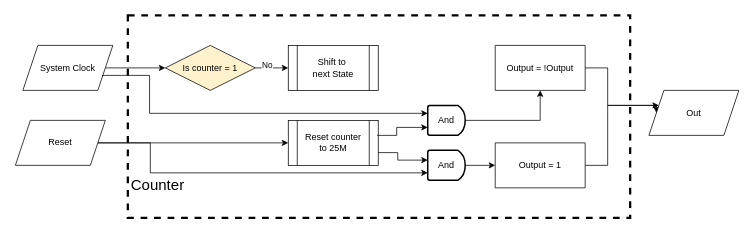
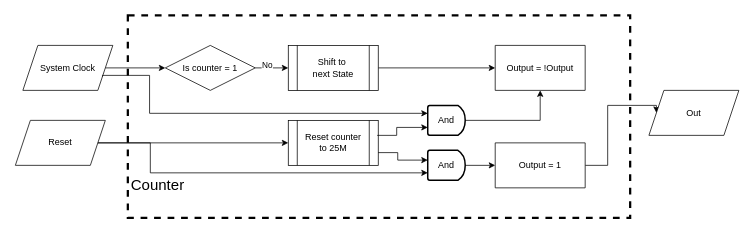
- <mxCell id="11" value="Is counter = 1" style="rhombus;whiteSpace=wrap;html=1;rotation=0;fillColor=#fff2cc;" vertex="1" parent="1"><mxGeometry x="220" y="60" width="120" height="60" as="geometry" /></mxCell>
+ <mxCell id="11" value="Is counter = 1" style="rhombus;whiteSpace=wrap;html=1;rotation=0;" vertex="1" parent="1"><mxGeometry x="220" y="60" width="120" height="60" as="geometry" /></mxCell>
+ <mxCell id="7" style="edgeStyle=orthogonalEdgeStyle;rounded=0;orthogonalLoop=1;jettySize=auto;html=1;entryX=0;entryY=0.5;entryDx=0;entryDy=0;" edge="1" parent="1" source="8" target="16"><mxGeometry relative="1" as="geometry" /></mxCell>
- <mxCell id="15" style="edgeStyle=orthogonalEdgeStyle;rounded=0;orthogonalLoop=1;jettySize=auto;html=1;" edge="1" parent="1" source="16" target="25"><mxGeometry relative="1" as="geometry"><Array as="points"><mxPoint x="810" y="90" /><mxPoint x="810" y="140" /></Array></mxGeometry></mxCell>
